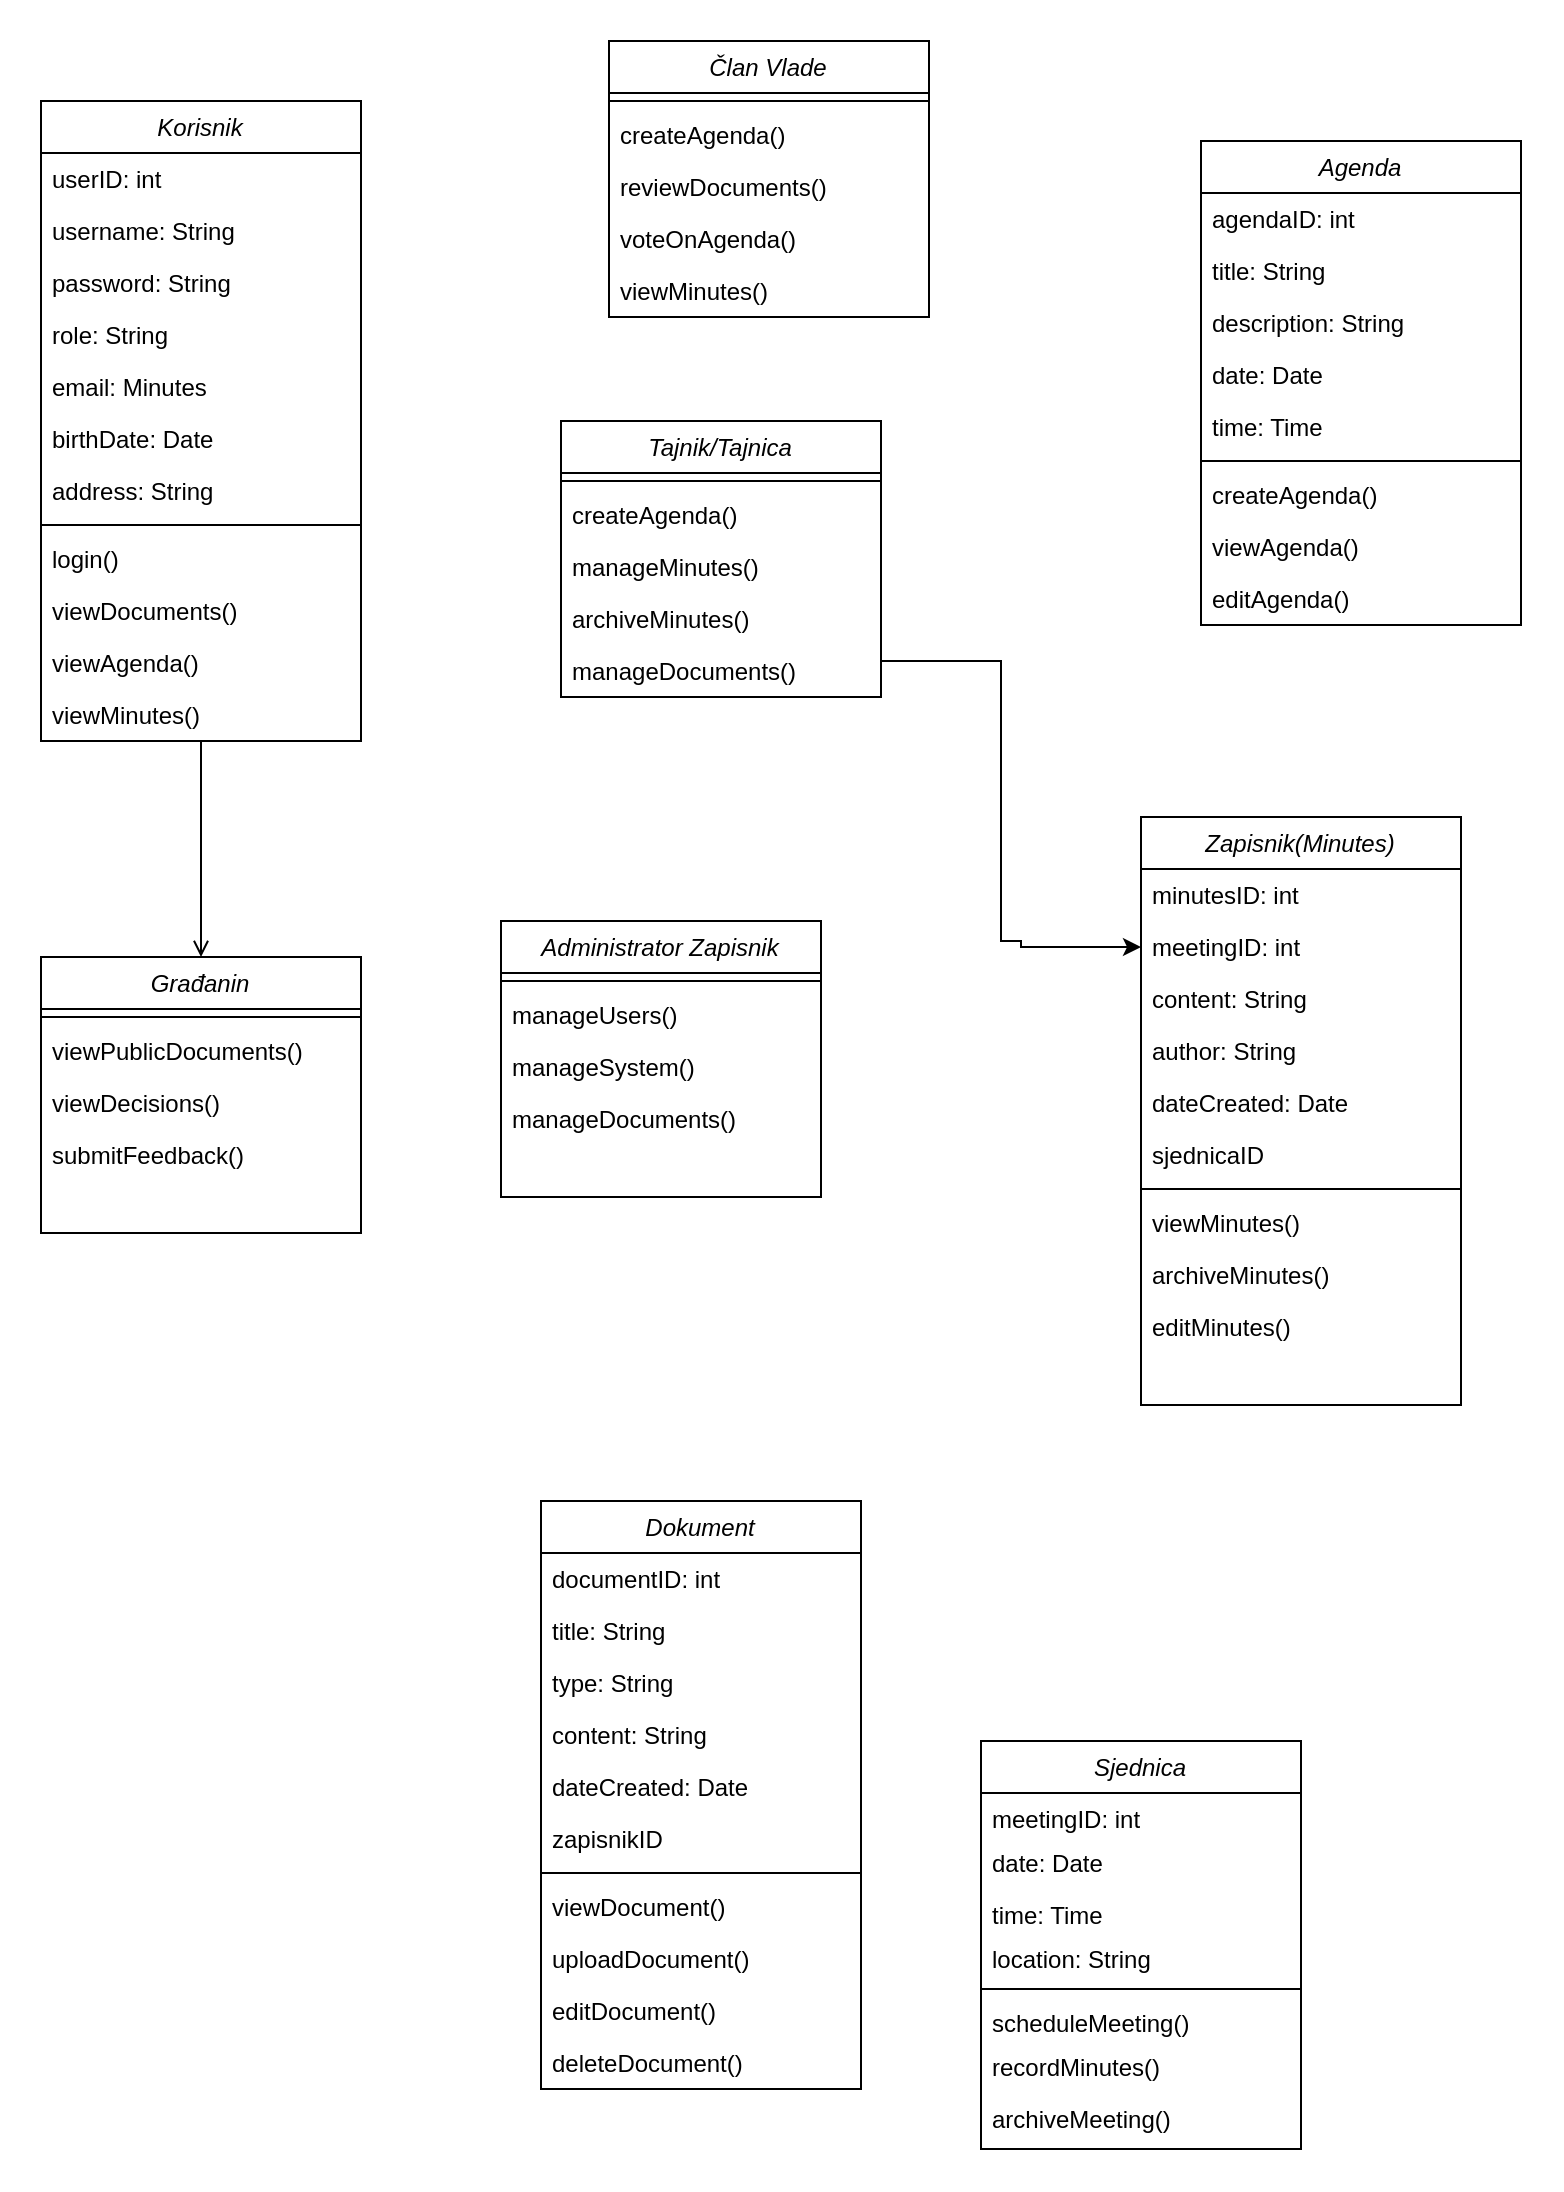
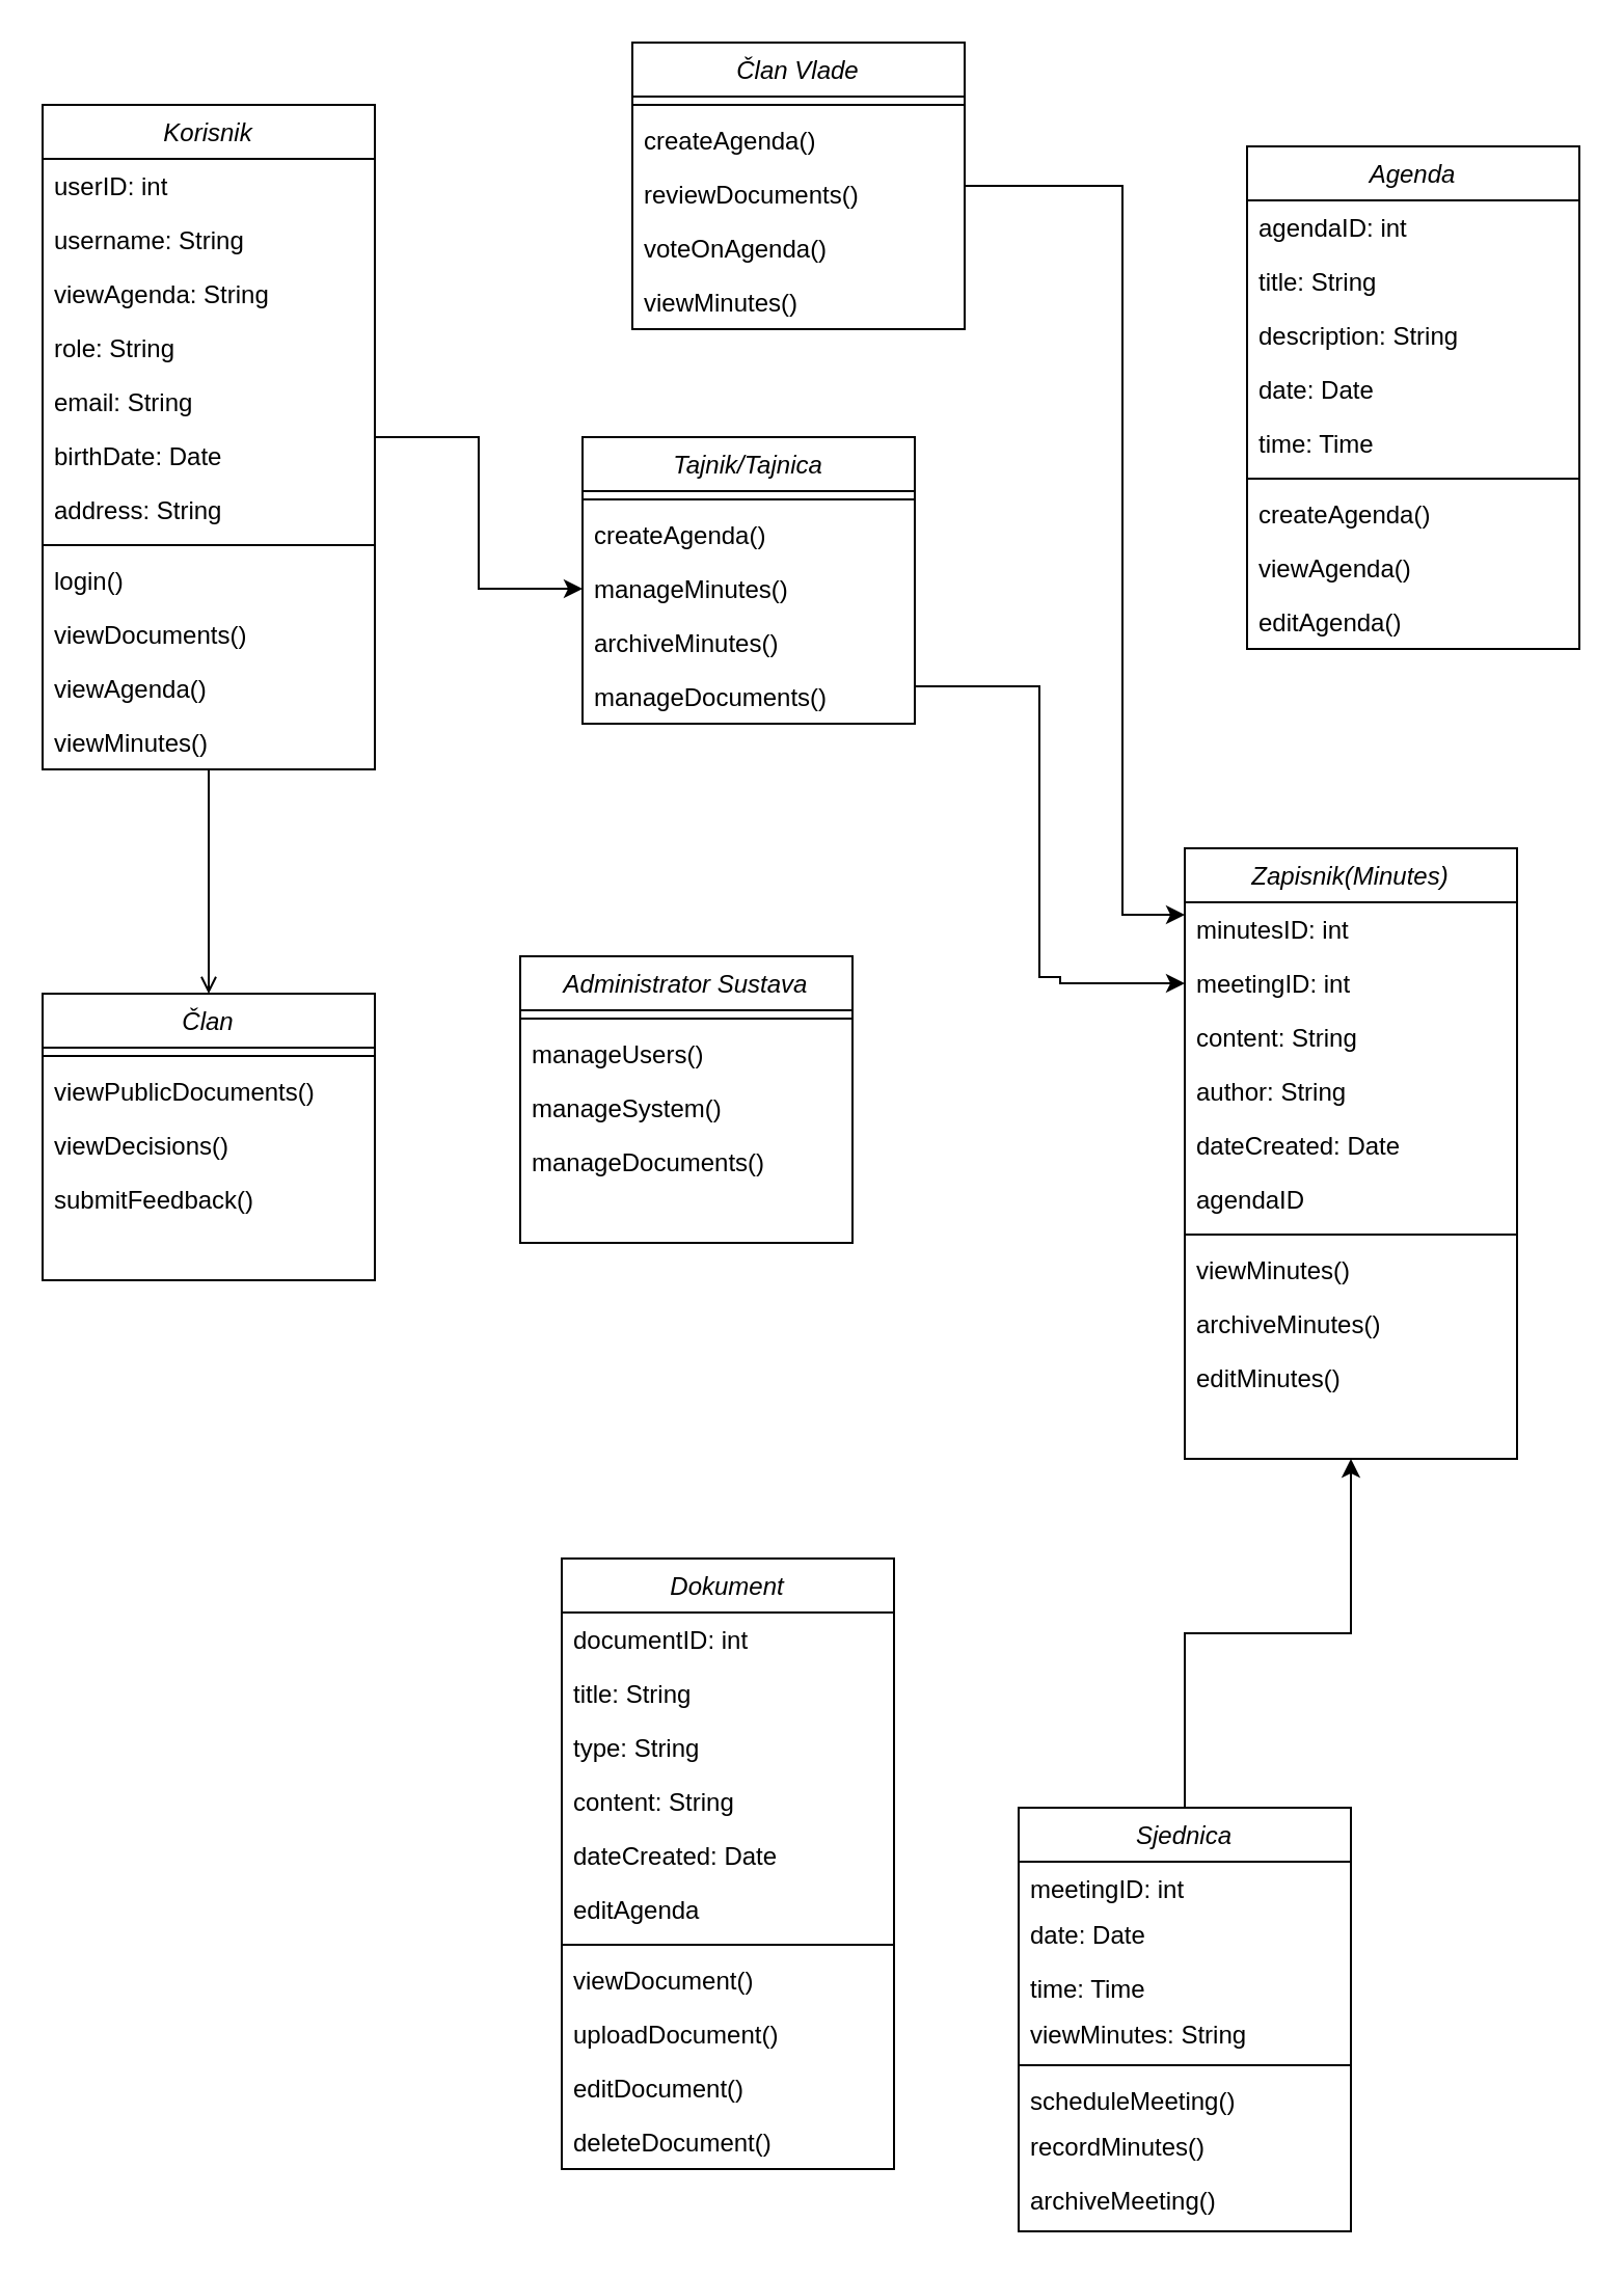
- <mxCell id="7" value="password: String" style="text;align=left;verticalAlign=top;spacingLeft=4;spacingRight=4;overflow=hidden;rotatable=0;points=[[0,0.5],[1,0.5]];portConstraint=eastwest;rounded=0;shadow=0;html=0;" vertex="1" parent="4"><mxGeometry y="78" width="160" height="26" as="geometry" /></mxCell>
+ <mxCell id="7" value="viewAgenda: String" style="text;align=left;verticalAlign=top;spacingLeft=4;spacingRight=4;overflow=hidden;rotatable=0;points=[[0,0.5],[1,0.5]];portConstraint=eastwest;rounded=0;shadow=0;html=0;" vertex="1" parent="4"><mxGeometry y="78" width="160" height="26" as="geometry" /></mxCell>
- <mxCell id="9" value="email: Minutes" style="text;align=left;verticalAlign=top;spacingLeft=4;spacingRight=4;overflow=hidden;rotatable=0;points=[[0,0.5],[1,0.5]];portConstraint=eastwest;rounded=0;shadow=0;html=0;" vertex="1" parent="4"><mxGeometry y="130" width="160" height="26" as="geometry" /></mxCell>
+ <mxCell id="9" value="email: String" style="text;align=left;verticalAlign=top;spacingLeft=4;spacingRight=4;overflow=hidden;rotatable=0;points=[[0,0.5],[1,0.5]];portConstraint=eastwest;rounded=0;shadow=0;html=0;" vertex="1" parent="4"><mxGeometry y="130" width="160" height="26" as="geometry" /></mxCell>
+ <mxCell id="83" style="edgeStyle=orthogonalEdgeStyle;rounded=0;orthogonalLoop=1;jettySize=auto;html=1;" edge="1" parent="1" source="17" target="60"><mxGeometry relative="1" as="geometry"><Array as="points"><mxPoint x="540" y="89" /><mxPoint x="540" y="440" /></Array></mxGeometry></mxCell>
+ <mxCell id="2" style="edgeStyle=orthogonalEdgeStyle;rounded=0;orthogonalLoop=1;jettySize=auto;html=1;entryX=0;entryY=0.5;entryDx=0;entryDy=0;" edge="1" parent="1" source="4" target="27"><mxGeometry relative="1" as="geometry" /></mxCell>
- <mxCell id="30" value="Administrator Zapisnik" style="swimlane;fontStyle=2;align=center;verticalAlign=top;childLayout=stackLayout;horizontal=1;startSize=26;horizontalStack=0;resizeParent=1;resizeLast=0;collapsible=1;marginBottom=0;rounded=0;shadow=0;strokeWidth=1;" vertex="1" parent="1"><mxGeometry x="250" y="460" width="160" height="138" as="geometry"><mxRectangle x="230" y="140" width="160" height="26" as="alternateBounds" /></mxGeometry></mxCell>
+ <mxCell id="30" value="Administrator Sustava" style="swimlane;fontStyle=2;align=center;verticalAlign=top;childLayout=stackLayout;horizontal=1;startSize=26;horizontalStack=0;resizeParent=1;resizeLast=0;collapsible=1;marginBottom=0;rounded=0;shadow=0;strokeWidth=1;" vertex="1" parent="1"><mxGeometry x="250" y="460" width="160" height="138" as="geometry"><mxRectangle x="230" y="140" width="160" height="26" as="alternateBounds" /></mxGeometry></mxCell>
- <mxCell id="35" value="Građanin" style="swimlane;fontStyle=2;align=center;verticalAlign=top;childLayout=stackLayout;horizontal=1;startSize=26;horizontalStack=0;resizeParent=1;resizeLast=0;collapsible=1;marginBottom=0;rounded=0;shadow=0;strokeWidth=1;" vertex="1" parent="1"><mxGeometry x="20" y="478" width="160" height="138" as="geometry"><mxRectangle x="230" y="140" width="160" height="26" as="alternateBounds" /></mxGeometry></mxCell>
+ <mxCell id="35" value="Član" style="swimlane;fontStyle=2;align=center;verticalAlign=top;childLayout=stackLayout;horizontal=1;startSize=26;horizontalStack=0;resizeParent=1;resizeLast=0;collapsible=1;marginBottom=0;rounded=0;shadow=0;strokeWidth=1;" vertex="1" parent="1"><mxGeometry x="20" y="478" width="160" height="138" as="geometry"><mxRectangle x="230" y="140" width="160" height="26" as="alternateBounds" /></mxGeometry></mxCell>
- <mxCell id="66" value="sjednicaID" style="text;align=left;verticalAlign=top;spacingLeft=4;spacingRight=4;overflow=hidden;rotatable=0;points=[[0,0.5],[1,0.5]];portConstraint=eastwest;rounded=0;shadow=0;html=0;" vertex="1" parent="60"><mxGeometry y="156" width="160" height="26" as="geometry" /></mxCell>
+ <mxCell id="66" value="agendaID" style="text;align=left;verticalAlign=top;spacingLeft=4;spacingRight=4;overflow=hidden;rotatable=0;points=[[0,0.5],[1,0.5]];portConstraint=eastwest;rounded=0;shadow=0;html=0;" vertex="1" parent="60"><mxGeometry y="156" width="160" height="26" as="geometry" /></mxCell>
+ <mxCell id="50" style="edgeStyle=orthogonalEdgeStyle;rounded=0;orthogonalLoop=1;jettySize=auto;html=1;" edge="1" parent="1" source="51" target="60"><mxGeometry relative="1" as="geometry" /></mxCell>
- <mxCell id="77" value="zapisnikID" style="text;align=left;verticalAlign=top;spacingLeft=4;spacingRight=4;overflow=hidden;rotatable=0;points=[[0,0.5],[1,0.5]];portConstraint=eastwest;rounded=0;shadow=0;html=0;" vertex="1" parent="71"><mxGeometry y="156" width="160" height="26" as="geometry" /></mxCell>
+ <mxCell id="77" value="editAgenda" style="text;align=left;verticalAlign=top;spacingLeft=4;spacingRight=4;overflow=hidden;rotatable=0;points=[[0,0.5],[1,0.5]];portConstraint=eastwest;rounded=0;shadow=0;html=0;" vertex="1" parent="71"><mxGeometry y="156" width="160" height="26" as="geometry" /></mxCell>
- <mxCell id="55" value="location: String" style="text;align=left;verticalAlign=top;spacingLeft=4;spacingRight=4;overflow=hidden;rotatable=0;points=[[0,0.5],[1,0.5]];portConstraint=eastwest;rounded=0;shadow=0;html=0;" vertex="1" parent="51"><mxGeometry y="96" width="160" height="24" as="geometry" /></mxCell>
+ <mxCell id="55" value="viewMinutes: String" style="text;align=left;verticalAlign=top;spacingLeft=4;spacingRight=4;overflow=hidden;rotatable=0;points=[[0,0.5],[1,0.5]];portConstraint=eastwest;rounded=0;shadow=0;html=0;" vertex="1" parent="51"><mxGeometry y="96" width="160" height="24" as="geometry" /></mxCell>
